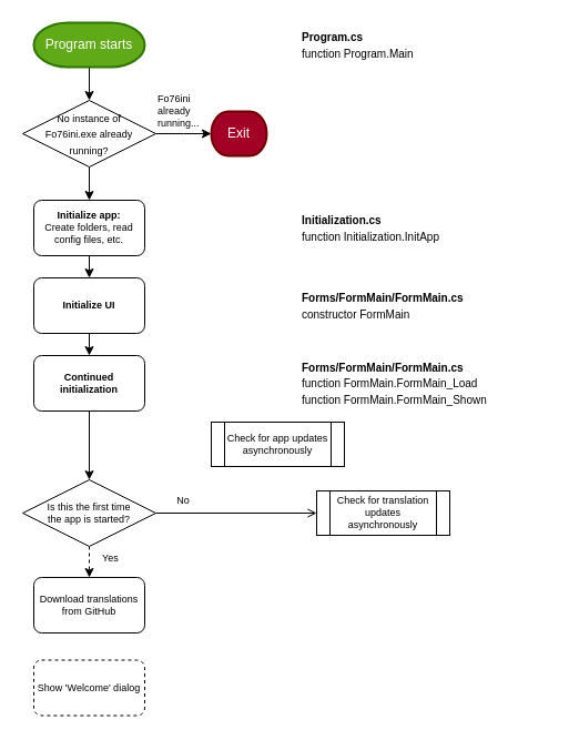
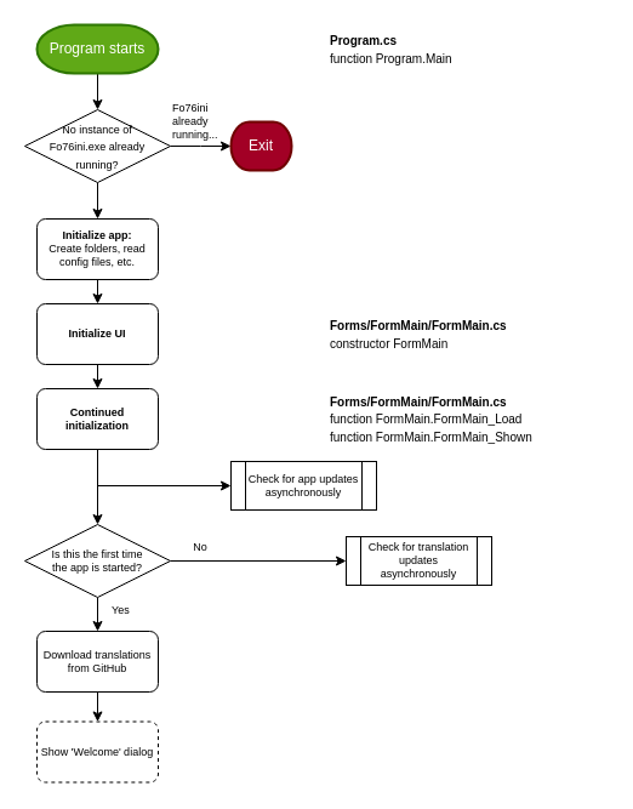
- <mxCell id="9" value="&lt;font style=&quot;font-size: 10px;&quot;&gt;&lt;b&gt;Initialization.cs&lt;/b&gt;&lt;br&gt;function Initialization.InitApp&lt;/font&gt;" style="text;html=1;strokeColor=none;fillColor=none;align=left;verticalAlign=middle;whiteSpace=wrap;rounded=0;fontSize=12;" vertex="1" parent="1"><mxGeometry x="270" y="190" width="170" height="30" as="geometry" /></mxCell>
+ <mxCell id="16" style="edgeStyle=orthogonalEdgeStyle;rounded=0;orthogonalLoop=1;jettySize=auto;html=1;exitX=0.5;exitY=1;exitDx=0;exitDy=0;entryX=0;entryY=0.5;entryDx=0;entryDy=0;fontSize=9;" edge="1" parent="1" source="18" target="27"><mxGeometry relative="1" as="geometry" /></mxCell>
- <mxCell id="20" style="edgeStyle=orthogonalEdgeStyle;rounded=0;orthogonalLoop=1;jettySize=auto;html=1;exitX=1;exitY=0.5;exitDx=0;exitDy=0;entryX=0;entryY=0.5;entryDx=0;entryDy=0;fontSize=9;endArrow=open;" edge="1" parent="1" source="22" target="26"><mxGeometry relative="1" as="geometry" /></mxCell>
+ <mxCell id="20" style="edgeStyle=orthogonalEdgeStyle;rounded=0;orthogonalLoop=1;jettySize=auto;html=1;exitX=1;exitY=0.5;exitDx=0;exitDy=0;entryX=0;entryY=0.5;entryDx=0;entryDy=0;fontSize=9;" edge="1" parent="1" source="22" target="26"><mxGeometry relative="1" as="geometry" /></mxCell>
- <mxCell id="21" style="edgeStyle=orthogonalEdgeStyle;rounded=0;orthogonalLoop=1;jettySize=auto;html=1;exitX=0.5;exitY=1;exitDx=0;exitDy=0;entryX=0.5;entryY=0;entryDx=0;entryDy=0;fontSize=9;dashed=1;" edge="1" parent="1" source="22" target="24"><mxGeometry relative="1" as="geometry" /></mxCell>
+ <mxCell id="21" style="edgeStyle=orthogonalEdgeStyle;rounded=0;orthogonalLoop=1;jettySize=auto;html=1;exitX=0.5;exitY=1;exitDx=0;exitDy=0;entryX=0.5;entryY=0;entryDx=0;entryDy=0;fontSize=9;" edge="1" parent="1" source="22" target="24"><mxGeometry relative="1" as="geometry" /></mxCell>
+ <mxCell id="23" style="edgeStyle=orthogonalEdgeStyle;rounded=0;orthogonalLoop=1;jettySize=auto;html=1;exitX=0.5;exitY=1;exitDx=0;exitDy=0;entryX=0.5;entryY=0;entryDx=0;entryDy=0;fontSize=9;" edge="1" parent="1" source="24" target="25"><mxGeometry relative="1" as="geometry" /></mxCell>
